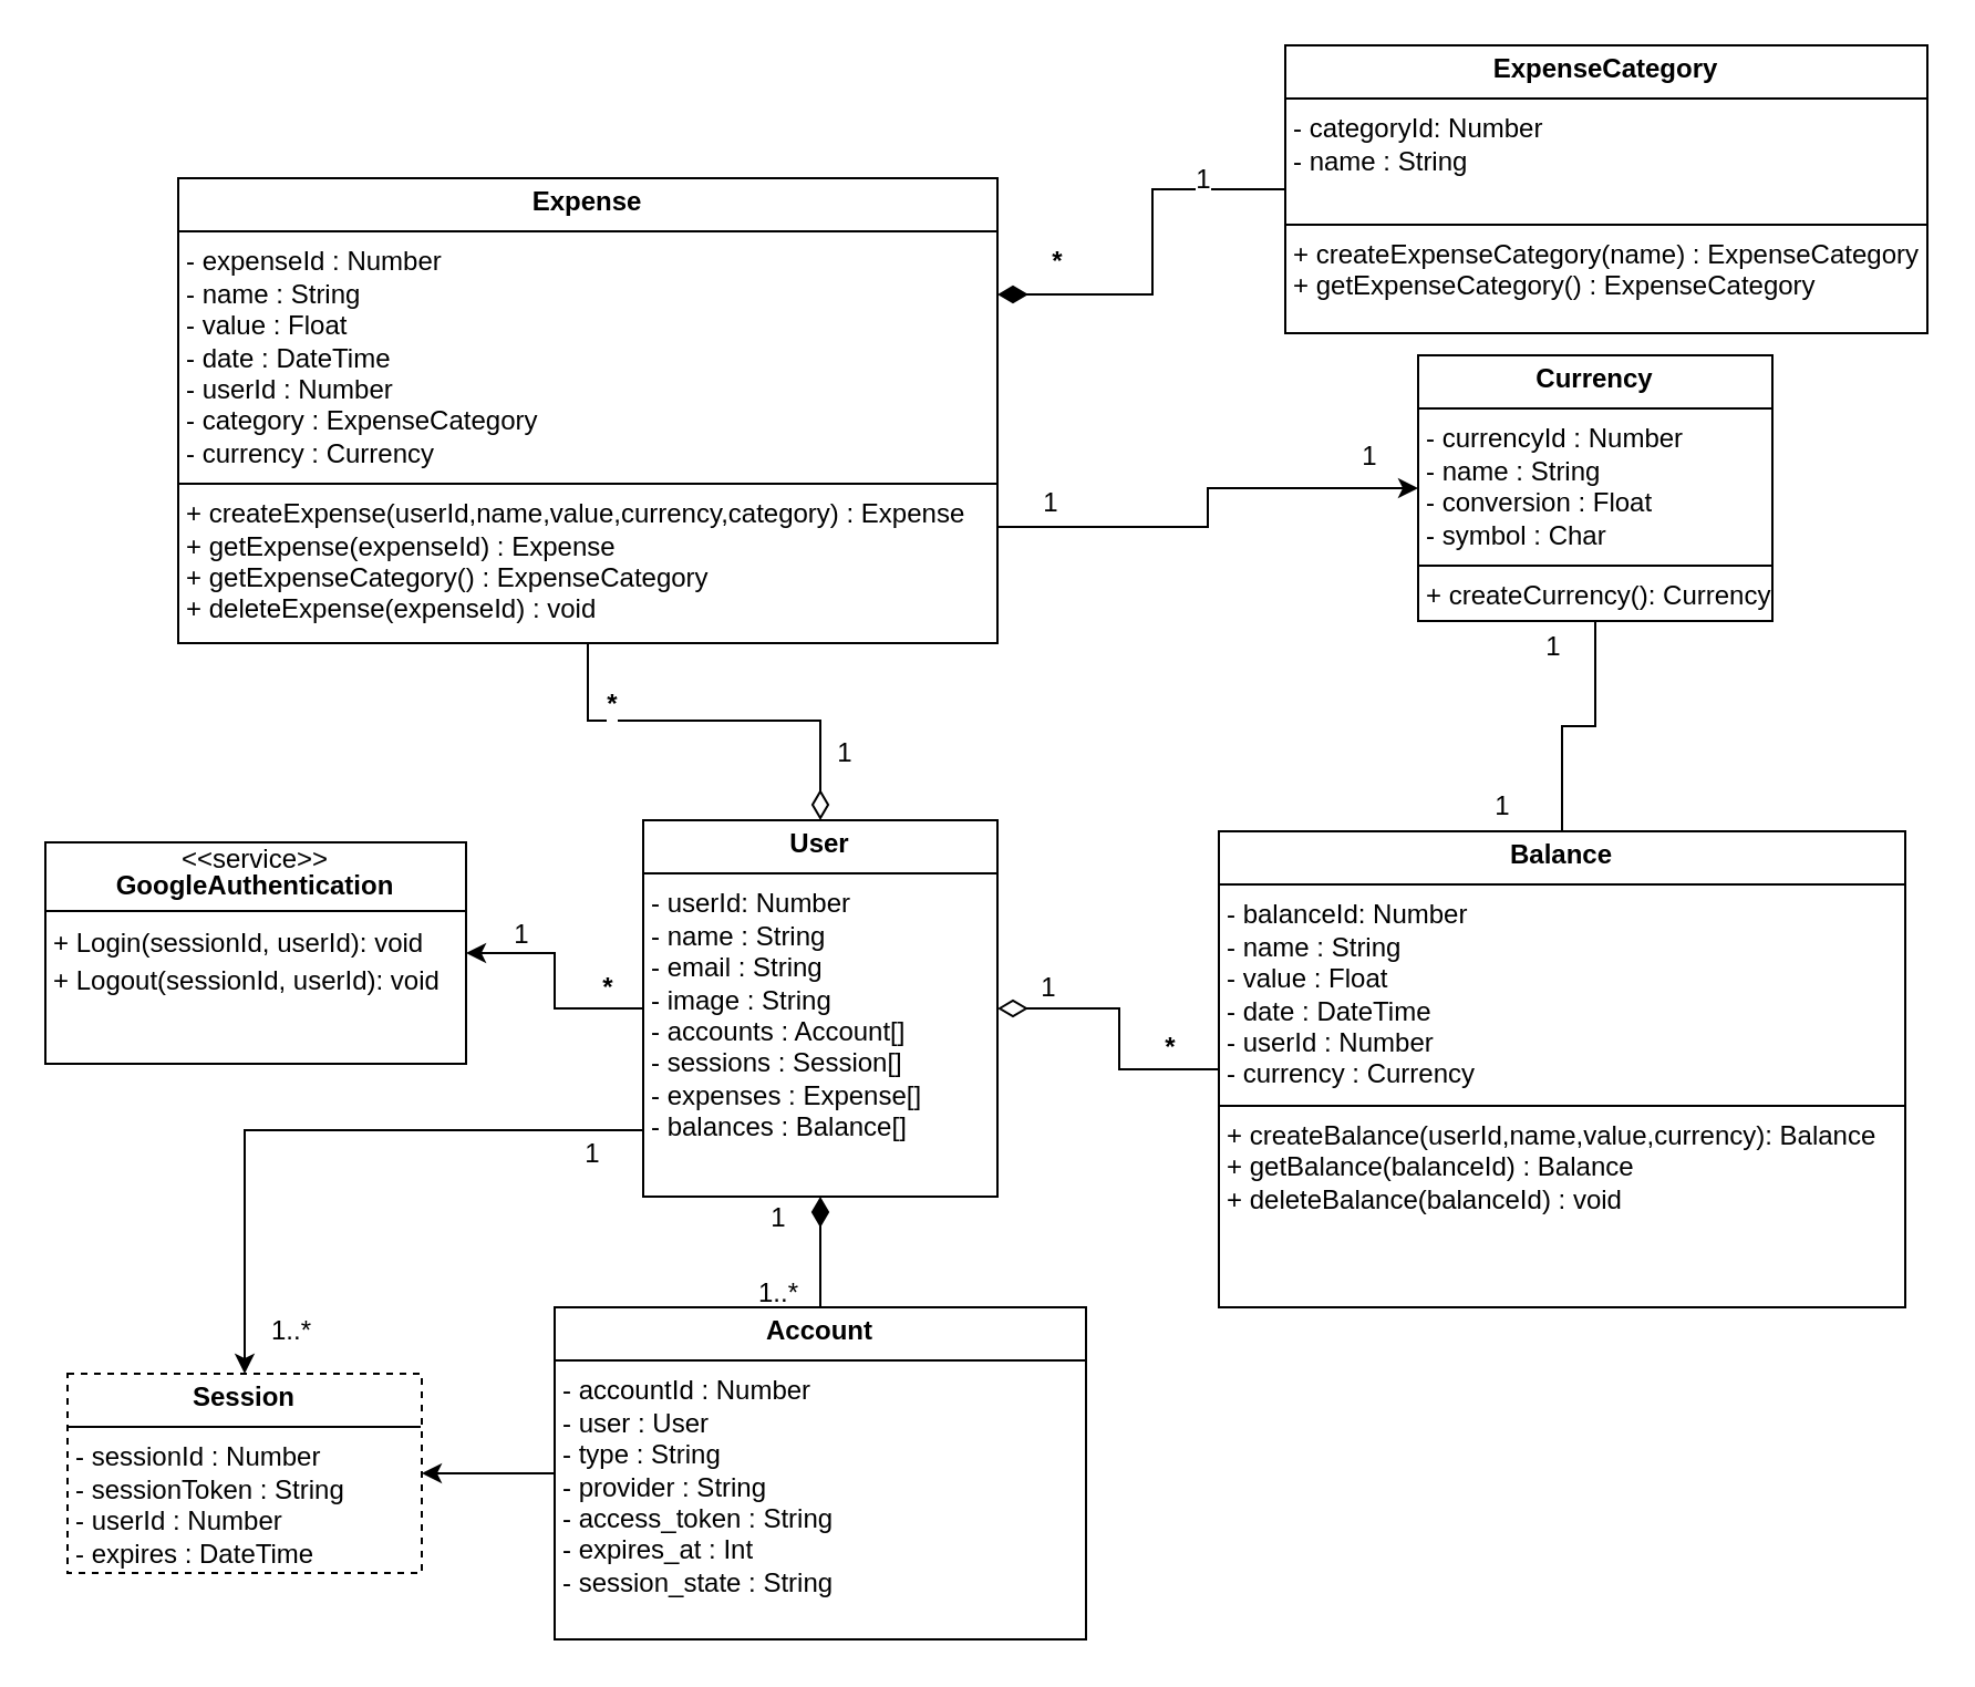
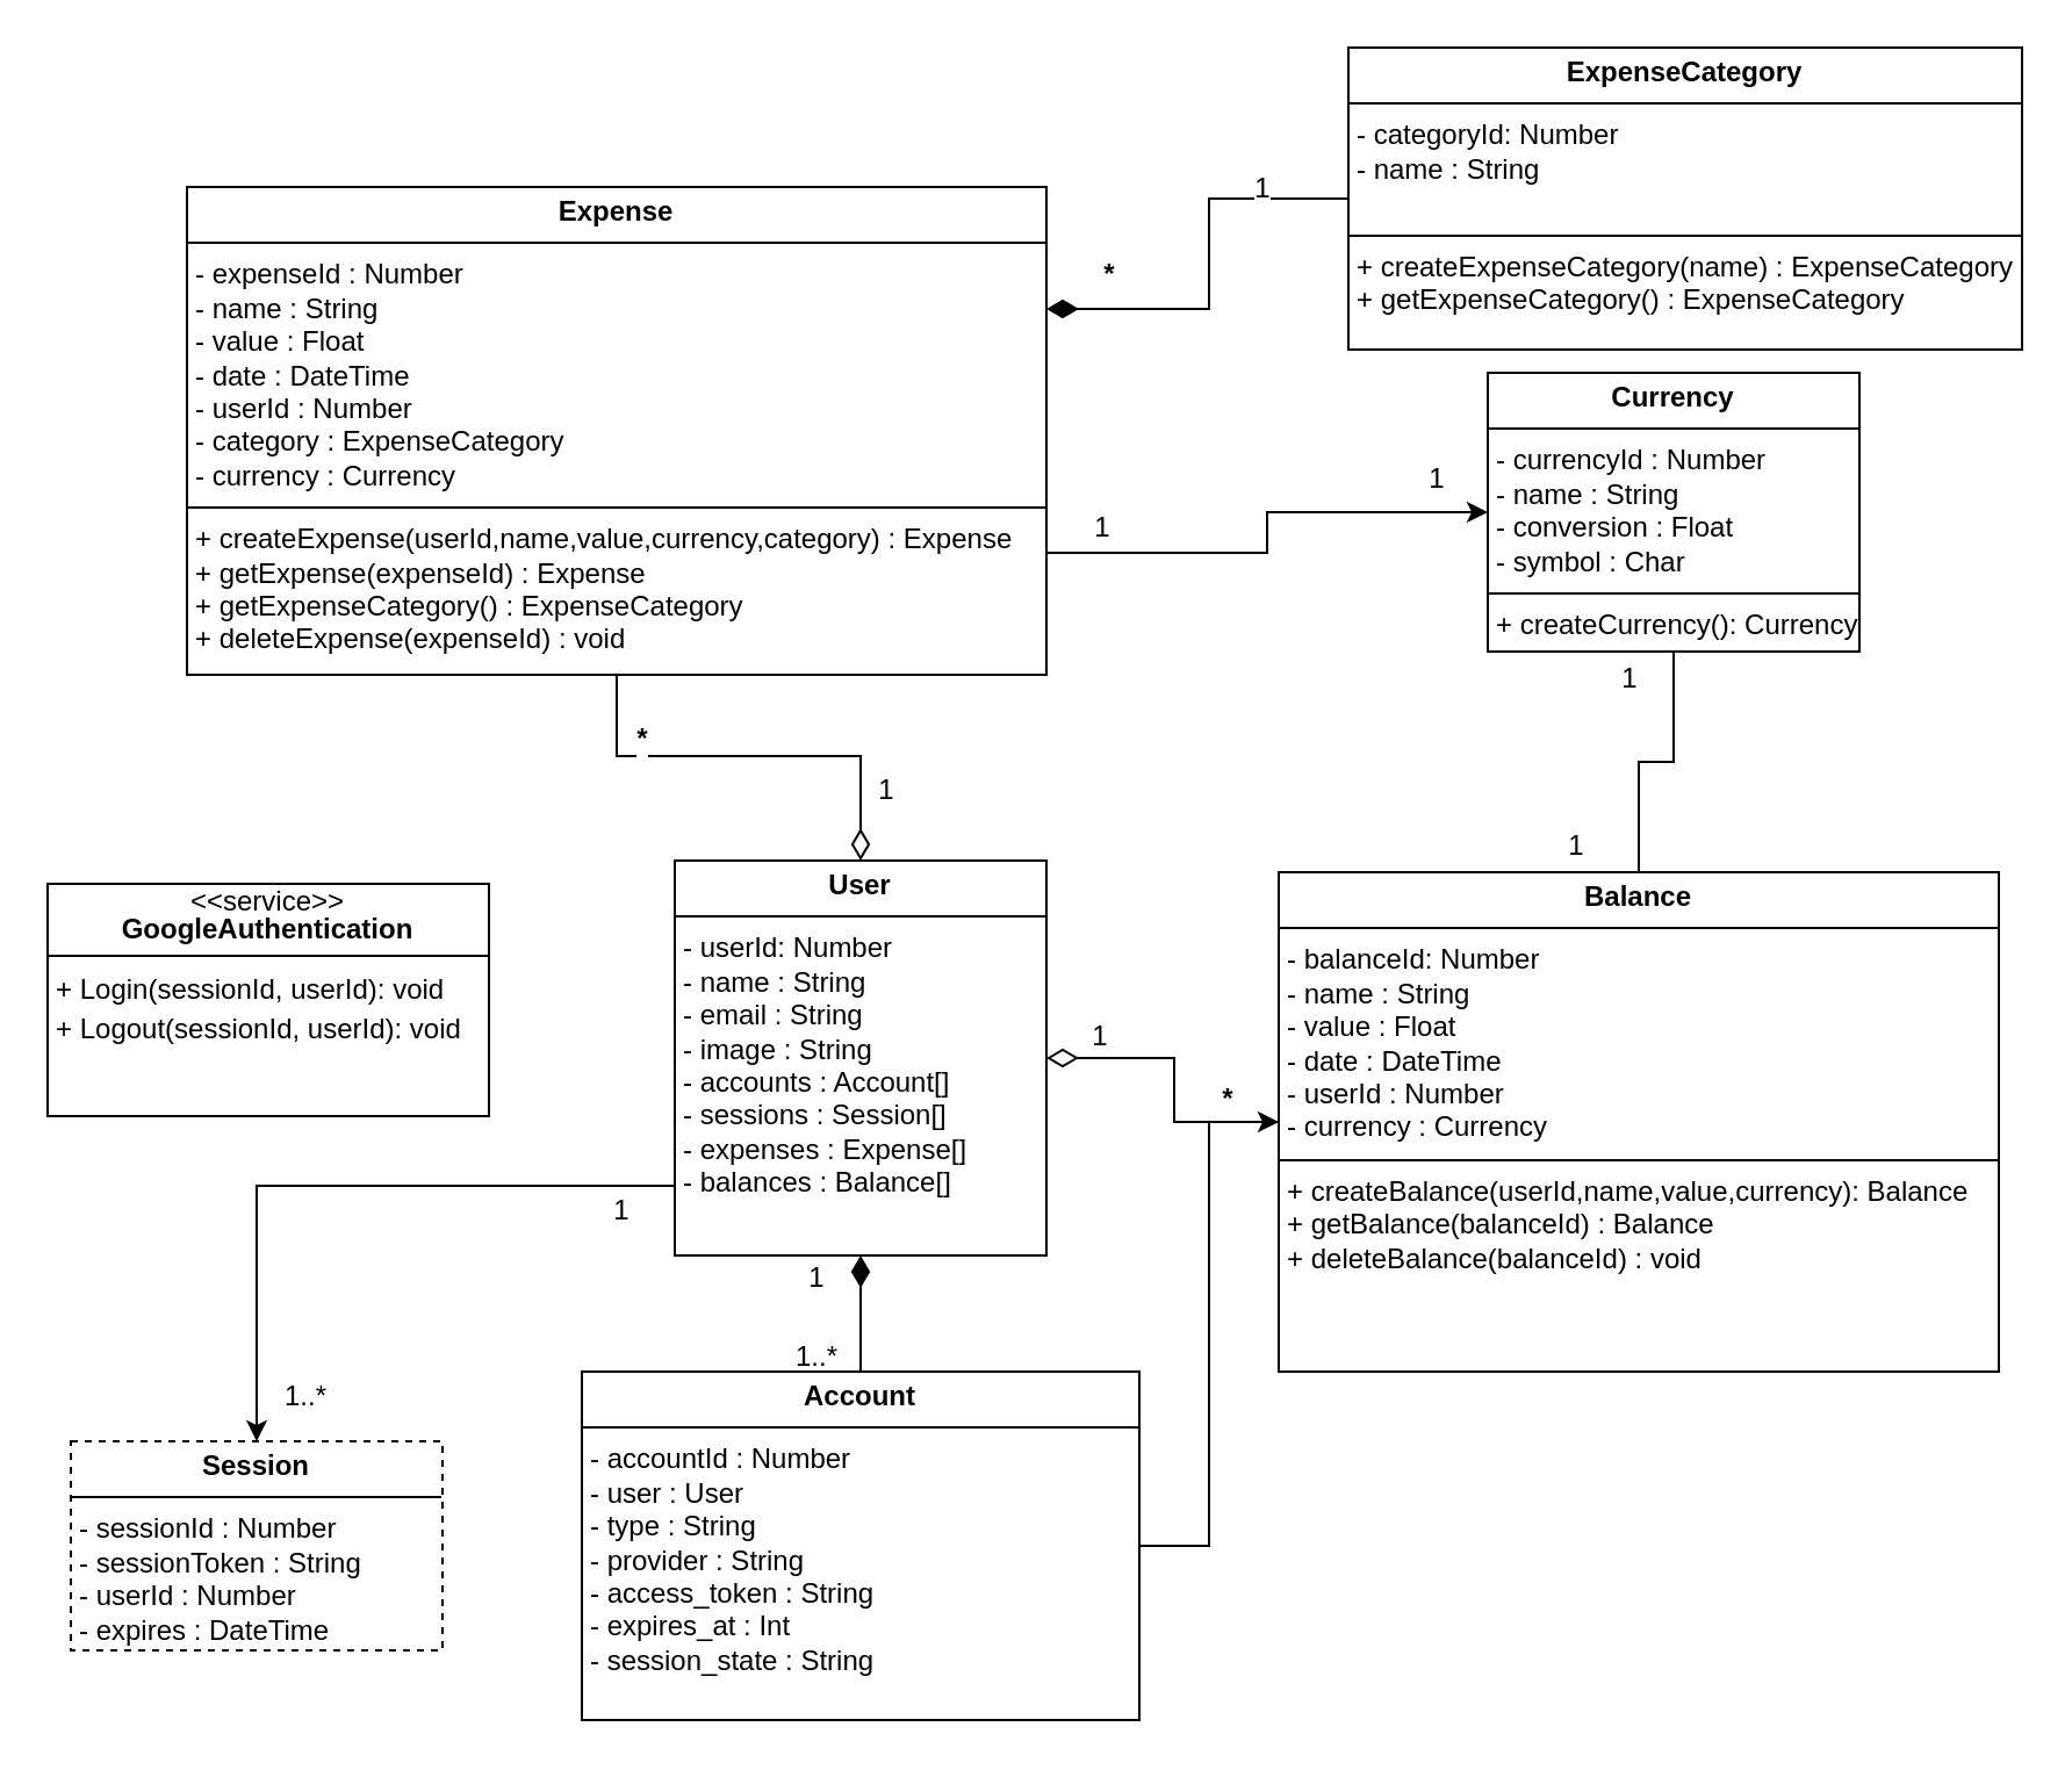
- <mxCell id="6" value="" style="edgeStyle=orthogonalEdgeStyle;rounded=0;orthogonalLoop=1;jettySize=auto;html=1;" edge="1" parent="1" source="9" target="18"><mxGeometry relative="1" as="geometry" /></mxCell>
- <mxCell id="7" value="1" style="edgeLabel;html=1;align=center;verticalAlign=middle;resizable=0;points=[];fontSize=12;" vertex="1" connectable="0" parent="6"><mxGeometry x="0.543" y="-2" relative="1" as="geometry"><mxPoint y="-7" as="offset" /></mxGeometry></mxCell>
- <mxCell id="8" value="*" style="edgeLabel;html=1;align=center;verticalAlign=middle;resizable=0;points=[];fontSize=12;fontStyle=1" vertex="1" connectable="0" parent="6"><mxGeometry x="-0.614" y="1" relative="1" as="geometry"><mxPoint x="3" y="-11" as="offset" /></mxGeometry></mxCell>
- <mxCell id="22" value="" style="edgeStyle=orthogonalEdgeStyle;rounded=0;orthogonalLoop=1;jettySize=auto;html=1;" edge="1" parent="1" source="23" target="31"><mxGeometry relative="1" as="geometry" /></mxCell>
+ <mxCell id="22" value="" style="edgeStyle=orthogonalEdgeStyle;rounded=0;orthogonalLoop=1;jettySize=auto;html=1;" edge="1" parent="1" source="23" target="17"><mxGeometry relative="1" as="geometry" /></mxCell>
